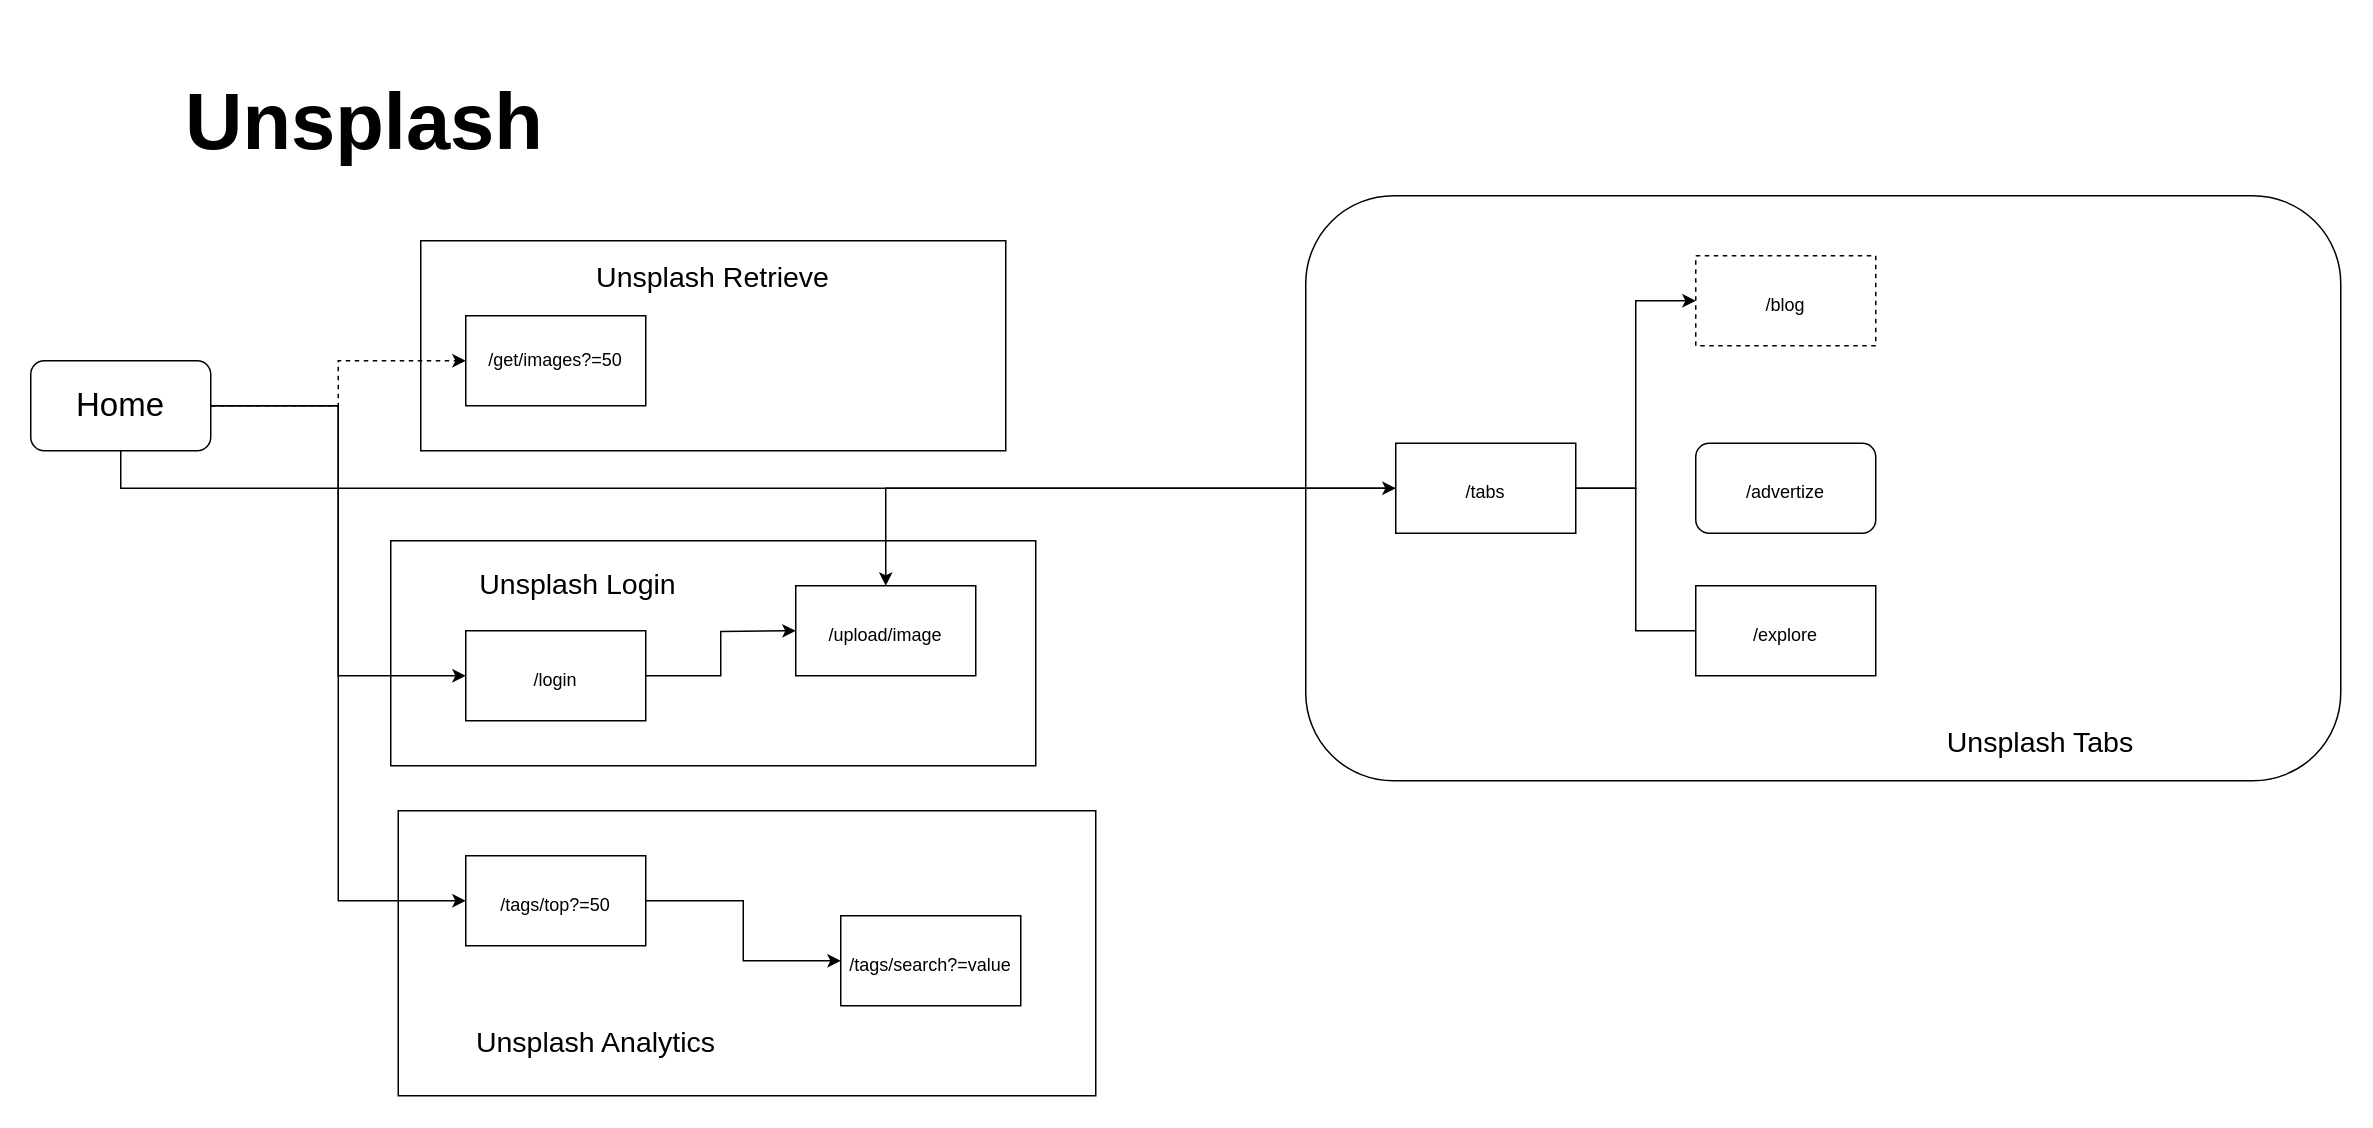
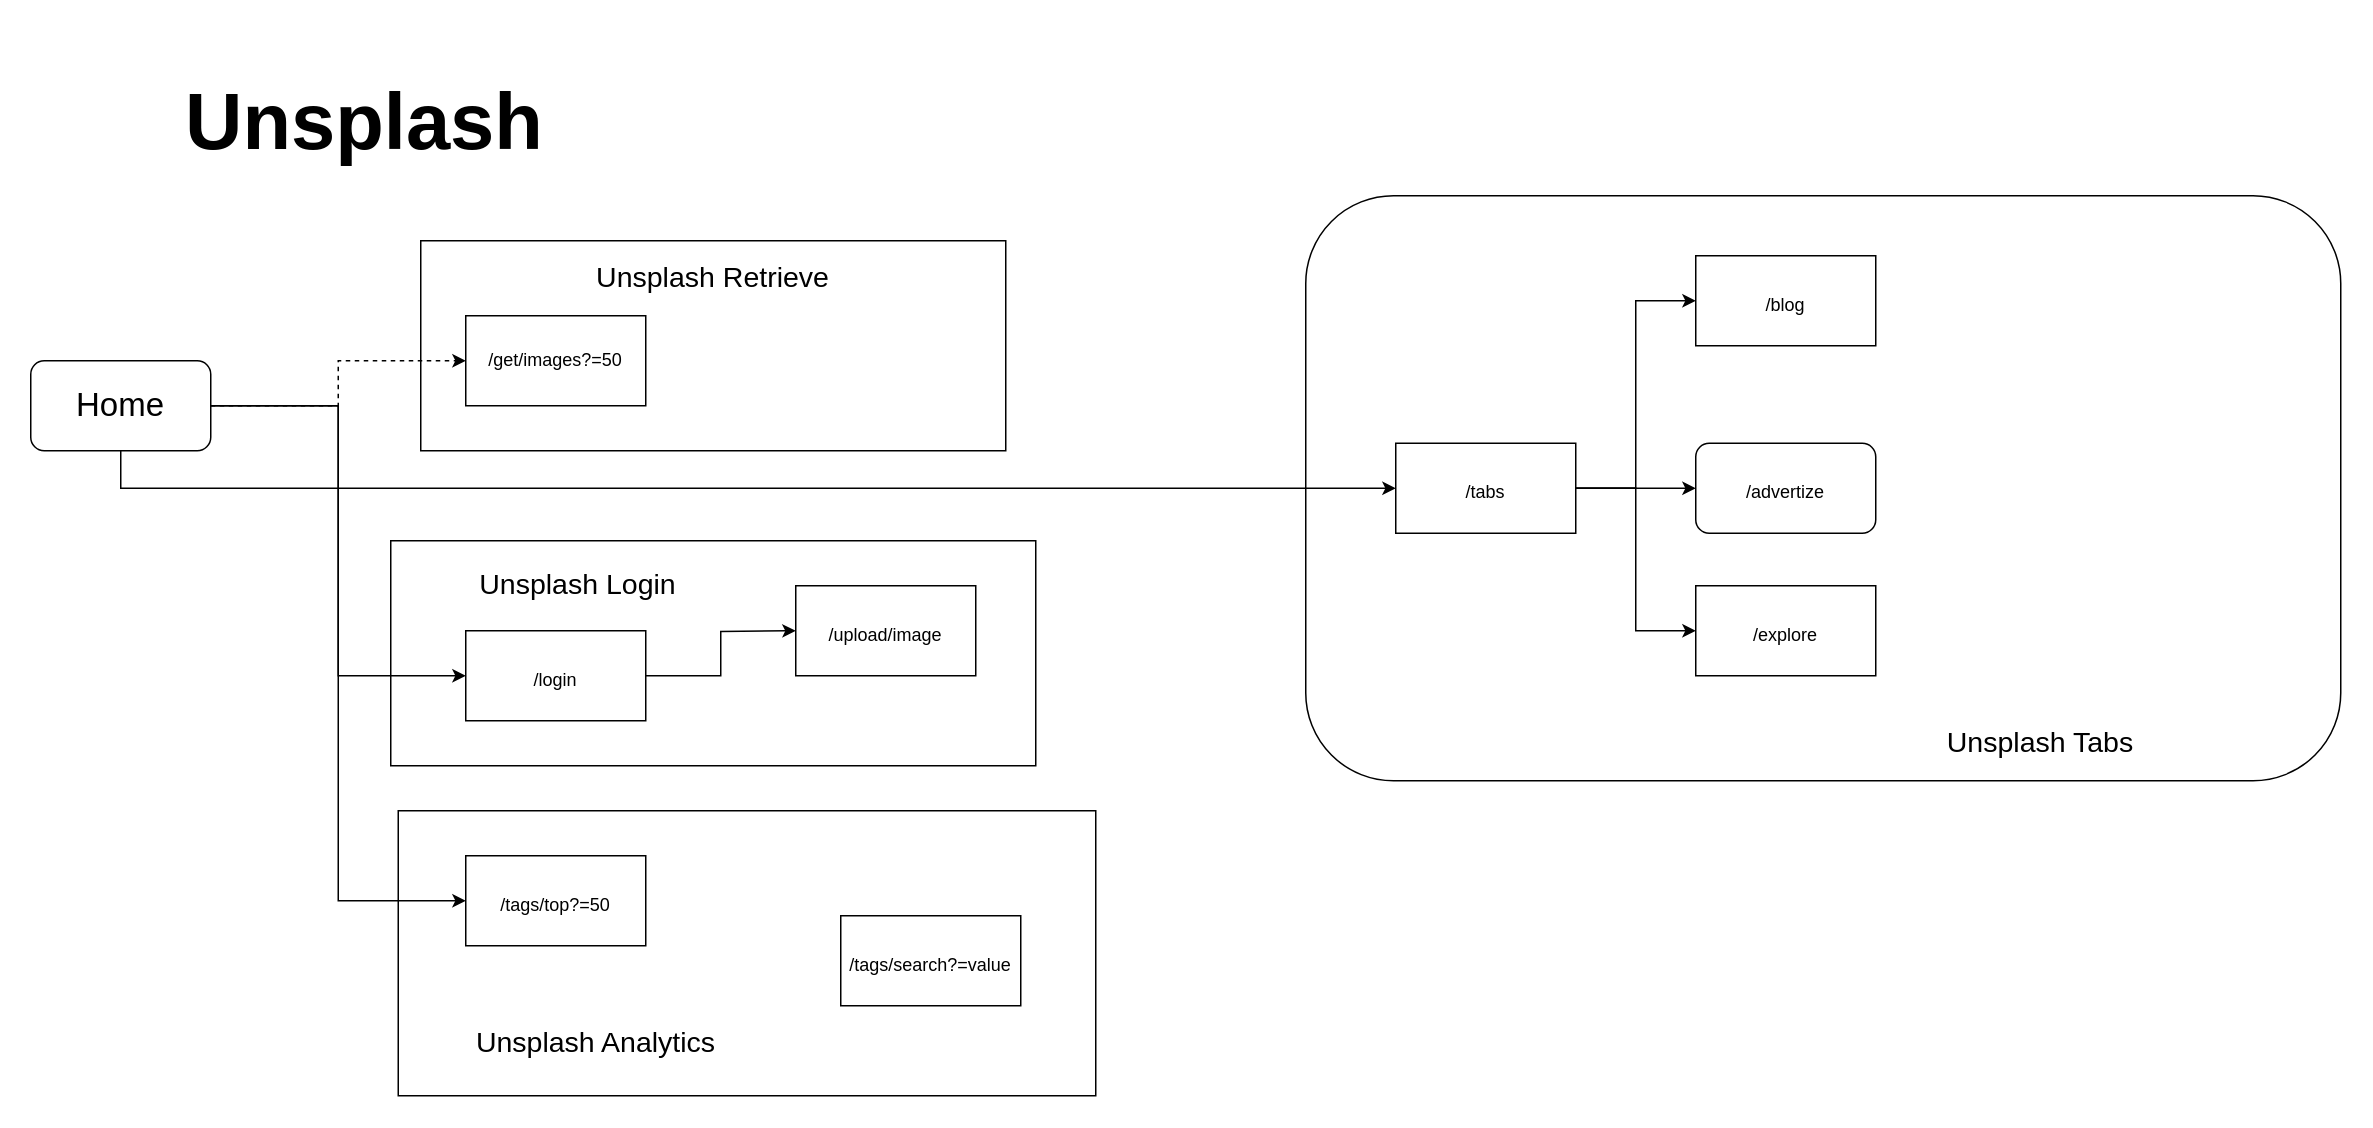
- <mxCell id="27" value="&lt;font style=&quot;font-size: 12px&quot;&gt;/blog&lt;/font&gt;" style="whiteSpace=wrap;html=1;fontSize=22;rounded=0;dashed=1;" parent="1" vertex="1"><mxGeometry x="1130" y="170" width="120" height="60" as="geometry" /></mxCell>
+ <mxCell id="27" value="&lt;font style=&quot;font-size: 12px&quot;&gt;/blog&lt;/font&gt;" style="whiteSpace=wrap;html=1;fontSize=22;rounded=0;" parent="1" vertex="1"><mxGeometry x="1130" y="170" width="120" height="60" as="geometry" /></mxCell>
- <mxCell id="26" value="" style="edgeStyle=orthogonalEdgeStyle;rounded=0;orthogonalLoop=1;jettySize=auto;html=1;fontSize=12;" parent="1" source="24" target="18" edge="1"><mxGeometry relative="1" as="geometry" /></mxCell>
+ <mxCell id="26" value="" style="edgeStyle=orthogonalEdgeStyle;rounded=0;orthogonalLoop=1;jettySize=auto;html=1;fontSize=12;" parent="1" source="24" target="25" edge="1"><mxGeometry relative="1" as="geometry" /></mxCell>
- <mxCell id="23" style="edgeStyle=orthogonalEdgeStyle;rounded=0;orthogonalLoop=1;jettySize=auto;html=1;entryX=0;entryY=0.5;entryDx=0;entryDy=0;fontSize=12;endArrow=none;" parent="1" source="24" target="22" edge="1"><mxGeometry relative="1" as="geometry" /></mxCell>
+ <mxCell id="23" style="edgeStyle=orthogonalEdgeStyle;rounded=0;orthogonalLoop=1;jettySize=auto;html=1;entryX=0;entryY=0.5;entryDx=0;entryDy=0;fontSize=12;" parent="1" source="24" target="22" edge="1"><mxGeometry relative="1" as="geometry" /></mxCell>
- <mxCell id="15" style="edgeStyle=orthogonalEdgeStyle;rounded=0;orthogonalLoop=1;jettySize=auto;html=1;entryX=0;entryY=0.5;entryDx=0;entryDy=0;fontSize=19;" edge="1" parent="1" source="16" target="17"><mxGeometry relative="1" as="geometry" /></mxCell>
